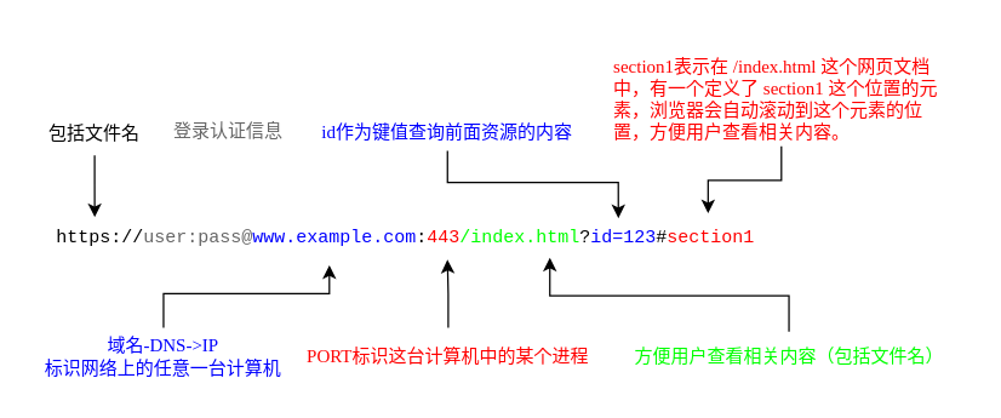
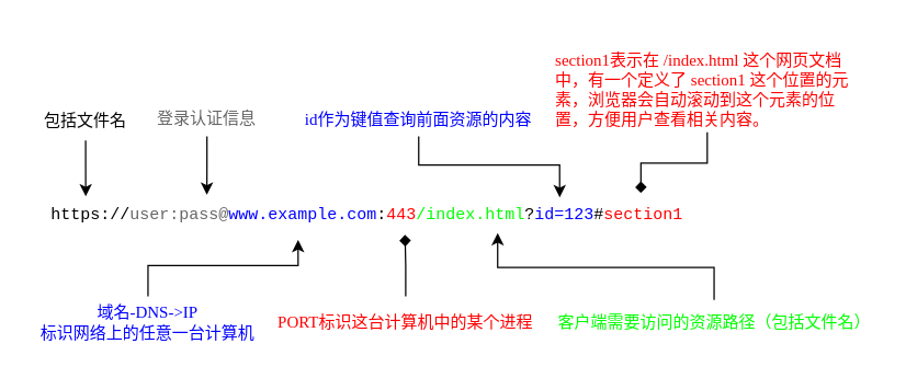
- <mxCell id="12" value="&lt;font&gt;&lt;font color=&quot;#0000ff&quot;&gt;id作为键值查询前面资源的内容&lt;/font&gt;&lt;br&gt;&lt;/font&gt;" style="text;html=1;strokeColor=none;fillColor=none;align=center;verticalAlign=middle;whiteSpace=wrap;rounded=0;fontFamily=等线;" vertex="1" parent="1"><mxGeometry x="206" y="74" width="178" height="25" as="geometry" /></mxCell>
+ <mxCell id="12" value="&lt;font&gt;&lt;font color=&quot;#0000ff&quot;&gt;id作为键值查询前面资源的内容&lt;/font&gt;&lt;br&gt;&lt;/font&gt;" style="text;html=1;strokeColor=none;fillColor=none;align=center;verticalAlign=middle;whiteSpace=wrap;rounded=0;fontFamily=等线;" vertex="1" parent="1"><mxGeometry x="216" y="74" width="178" height="25" as="geometry" /></mxCell>
+ <mxCell id="15" style="edgeStyle=orthogonalEdgeStyle;rounded=0;orthogonalLoop=1;jettySize=auto;html=1;entryX=0.222;entryY=0.026;entryDx=0;entryDy=0;entryPerimeter=0;" edge="1" parent="1" source="16" target="2"><mxGeometry relative="1" as="geometry" /></mxCell>
- <mxCell id="9" style="edgeStyle=orthogonalEdgeStyle;rounded=0;orthogonalLoop=1;jettySize=auto;html=1;fontFamily=等线;entryX=0.831;entryY=-0.02;entryDx=0;entryDy=0;entryPerimeter=0;" edge="1" parent="1" source="10" target="2"><mxGeometry relative="1" as="geometry"><mxPoint x="418" y="144" as="targetPoint" /></mxGeometry></mxCell>
+ <mxCell id="9" style="edgeStyle=orthogonalEdgeStyle;rounded=0;orthogonalLoop=1;jettySize=auto;html=1;fontFamily=等线;entryX=0.831;entryY=-0.02;entryDx=0;entryDy=0;entryPerimeter=0;endArrow=diamond;" edge="1" parent="1" source="10" target="2"><mxGeometry relative="1" as="geometry"><mxPoint x="418" y="144" as="targetPoint" /></mxGeometry></mxCell>
- <mxCell id="5" style="edgeStyle=orthogonalEdgeStyle;rounded=0;orthogonalLoop=1;jettySize=auto;html=1;" edge="1" parent="1" source="6" target="2"><mxGeometry relative="1" as="geometry" /></mxCell>
+ <mxCell id="5" style="edgeStyle=orthogonalEdgeStyle;rounded=0;orthogonalLoop=1;jettySize=auto;html=1;endArrow=diamond;" edge="1" parent="1" source="6" target="2"><mxGeometry relative="1" as="geometry" /></mxCell>
- <mxCell id="8" value="&lt;font color=&quot;#00ff00&quot;&gt;方便用户查看相关内容（包括文件名）&lt;/font&gt;" style="text;html=1;strokeColor=none;fillColor=none;align=center;verticalAlign=middle;whiteSpace=wrap;rounded=0;fontFamily=等线;" vertex="1" parent="1"><mxGeometry x="402.5" y="218.5" width="236" height="33" as="geometry" /></mxCell>
+ <mxCell id="8" value="&lt;font color=&quot;#00ff00&quot;&gt;客户端需要访问的资源路径（包括文件名）&lt;/font&gt;" style="text;html=1;strokeColor=none;fillColor=none;align=center;verticalAlign=middle;whiteSpace=wrap;rounded=0;fontFamily=等线;" vertex="1" parent="1"><mxGeometry x="402.5" y="218.5" width="236" height="33" as="geometry" /></mxCell>
